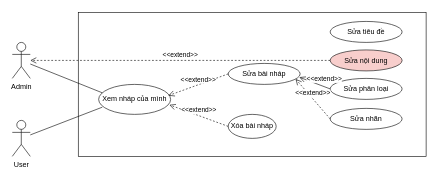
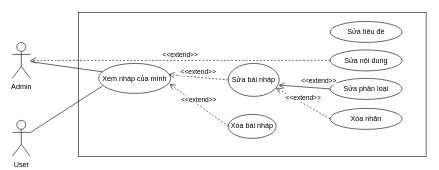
- <mxCell id="13" value="Sửa nội dung" style="ellipse;whiteSpace=wrap;html=1;fillColor=#f8cecc;" vertex="1" parent="1"><mxGeometry x="550" y="82.5" width="120" height="35" as="geometry" /></mxCell>
+ <mxCell id="13" value="Sửa nội dung" style="ellipse;whiteSpace=wrap;html=1;" vertex="1" parent="1"><mxGeometry x="550" y="82.5" width="120" height="35" as="geometry" /></mxCell>
- <mxCell id="6" value="Sửa bài nháp" style="ellipse;whiteSpace=wrap;html=1;" vertex="1" parent="1"><mxGeometry x="380" y="105" width="120" height="35" as="geometry" /></mxCell>
+ <mxCell id="6" value="Sửa bài nháp" style="ellipse;whiteSpace=wrap;html=1;" vertex="1" parent="1"><mxGeometry x="380" y="105" width="85" height="55" as="geometry" /></mxCell>
- <mxCell id="5" value="Xem nháp của mình" style="ellipse;whiteSpace=wrap;html=1;" vertex="1" parent="1"><mxGeometry x="164" y="140" width="120" height="50" as="geometry" /></mxCell>
+ <mxCell id="5" value="Xem nháp của mình" style="ellipse;whiteSpace=wrap;html=1;" vertex="1" parent="1"><mxGeometry x="164" y="105" width="120" height="50" as="geometry" /></mxCell>
- <mxCell id="15" value="Sửa nhãn" style="ellipse;whiteSpace=wrap;html=1;" vertex="1" parent="1"><mxGeometry x="550" y="180" width="120" height="35" as="geometry" /></mxCell>
+ <mxCell id="15" value="Xóa nhãn" style="ellipse;whiteSpace=wrap;html=1;" vertex="1" parent="1"><mxGeometry x="550" y="180" width="120" height="35" as="geometry" /></mxCell>
